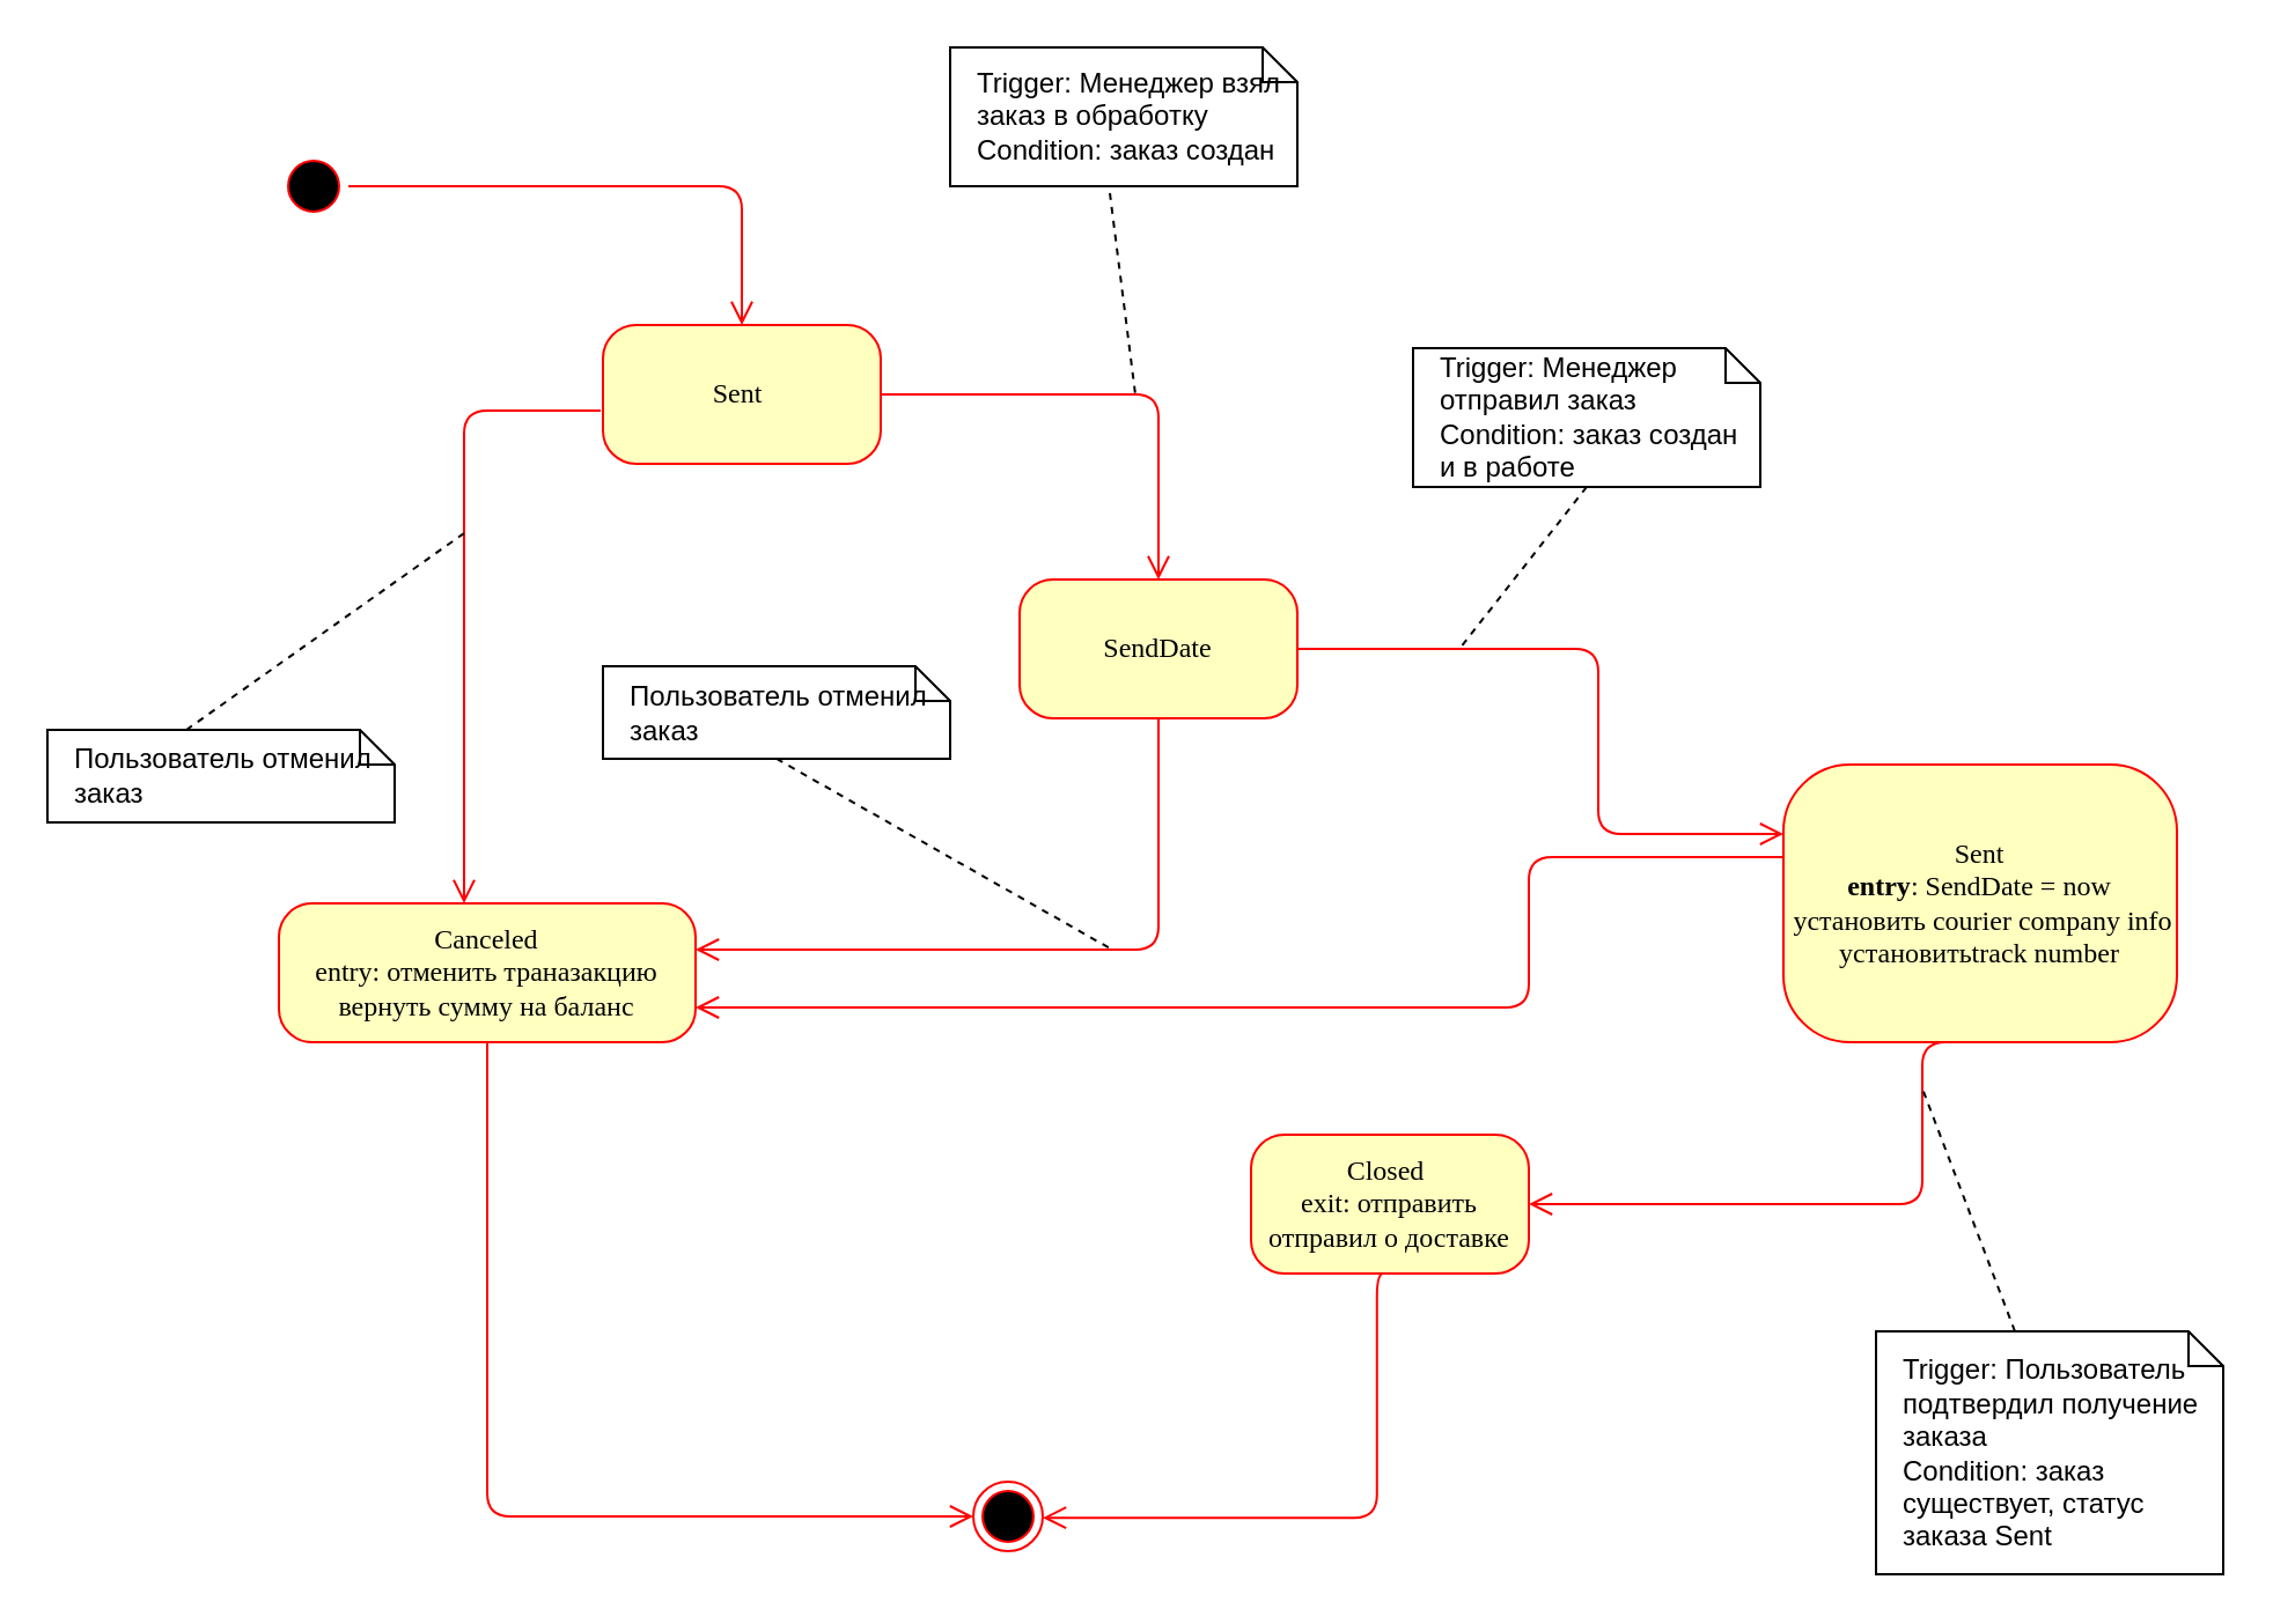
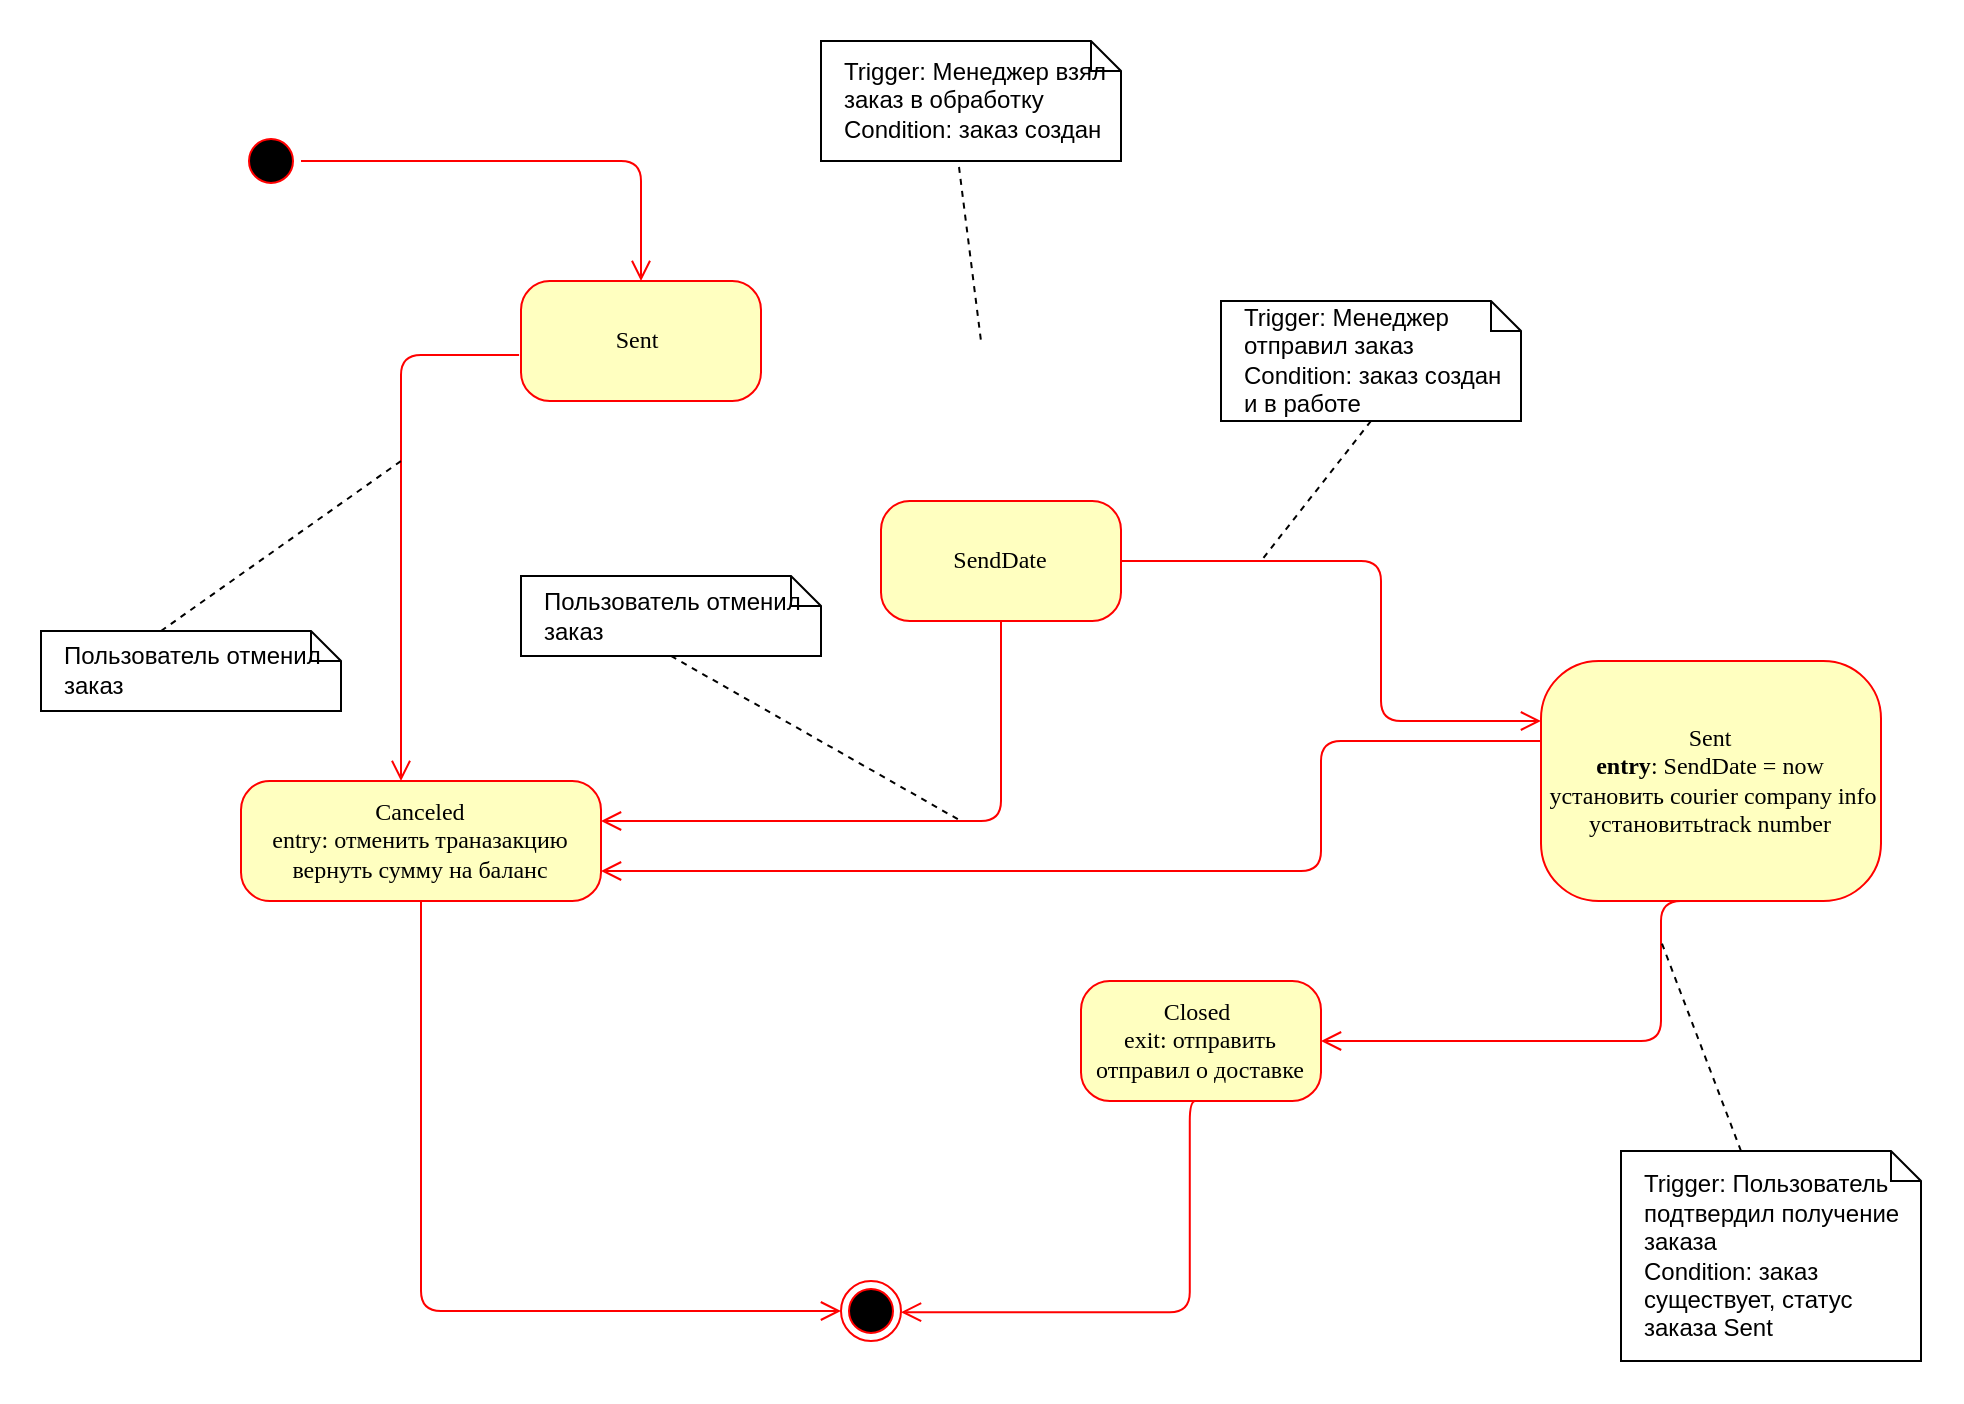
- <mxCell id="14" style="edgeStyle=elbowEdgeStyle;html=1;labelBackgroundColor=none;endArrow=open;endSize=8;strokeColor=#ff0000;fontFamily=Verdana;fontSize=12;align=left;entryX=0.5;entryY=0;entryDx=0;entryDy=0;exitX=1;exitY=0.5;exitDx=0;exitDy=0;" edge="1" parent="1" source="4" target="5"><mxGeometry relative="1" as="geometry"><mxPoint x="410" y="-20" as="sourcePoint" /><mxPoint x="560.04" y="17.98" as="targetPoint" /><Array as="points"><mxPoint x="500" y="220" /></Array></mxGeometry></mxCell>
